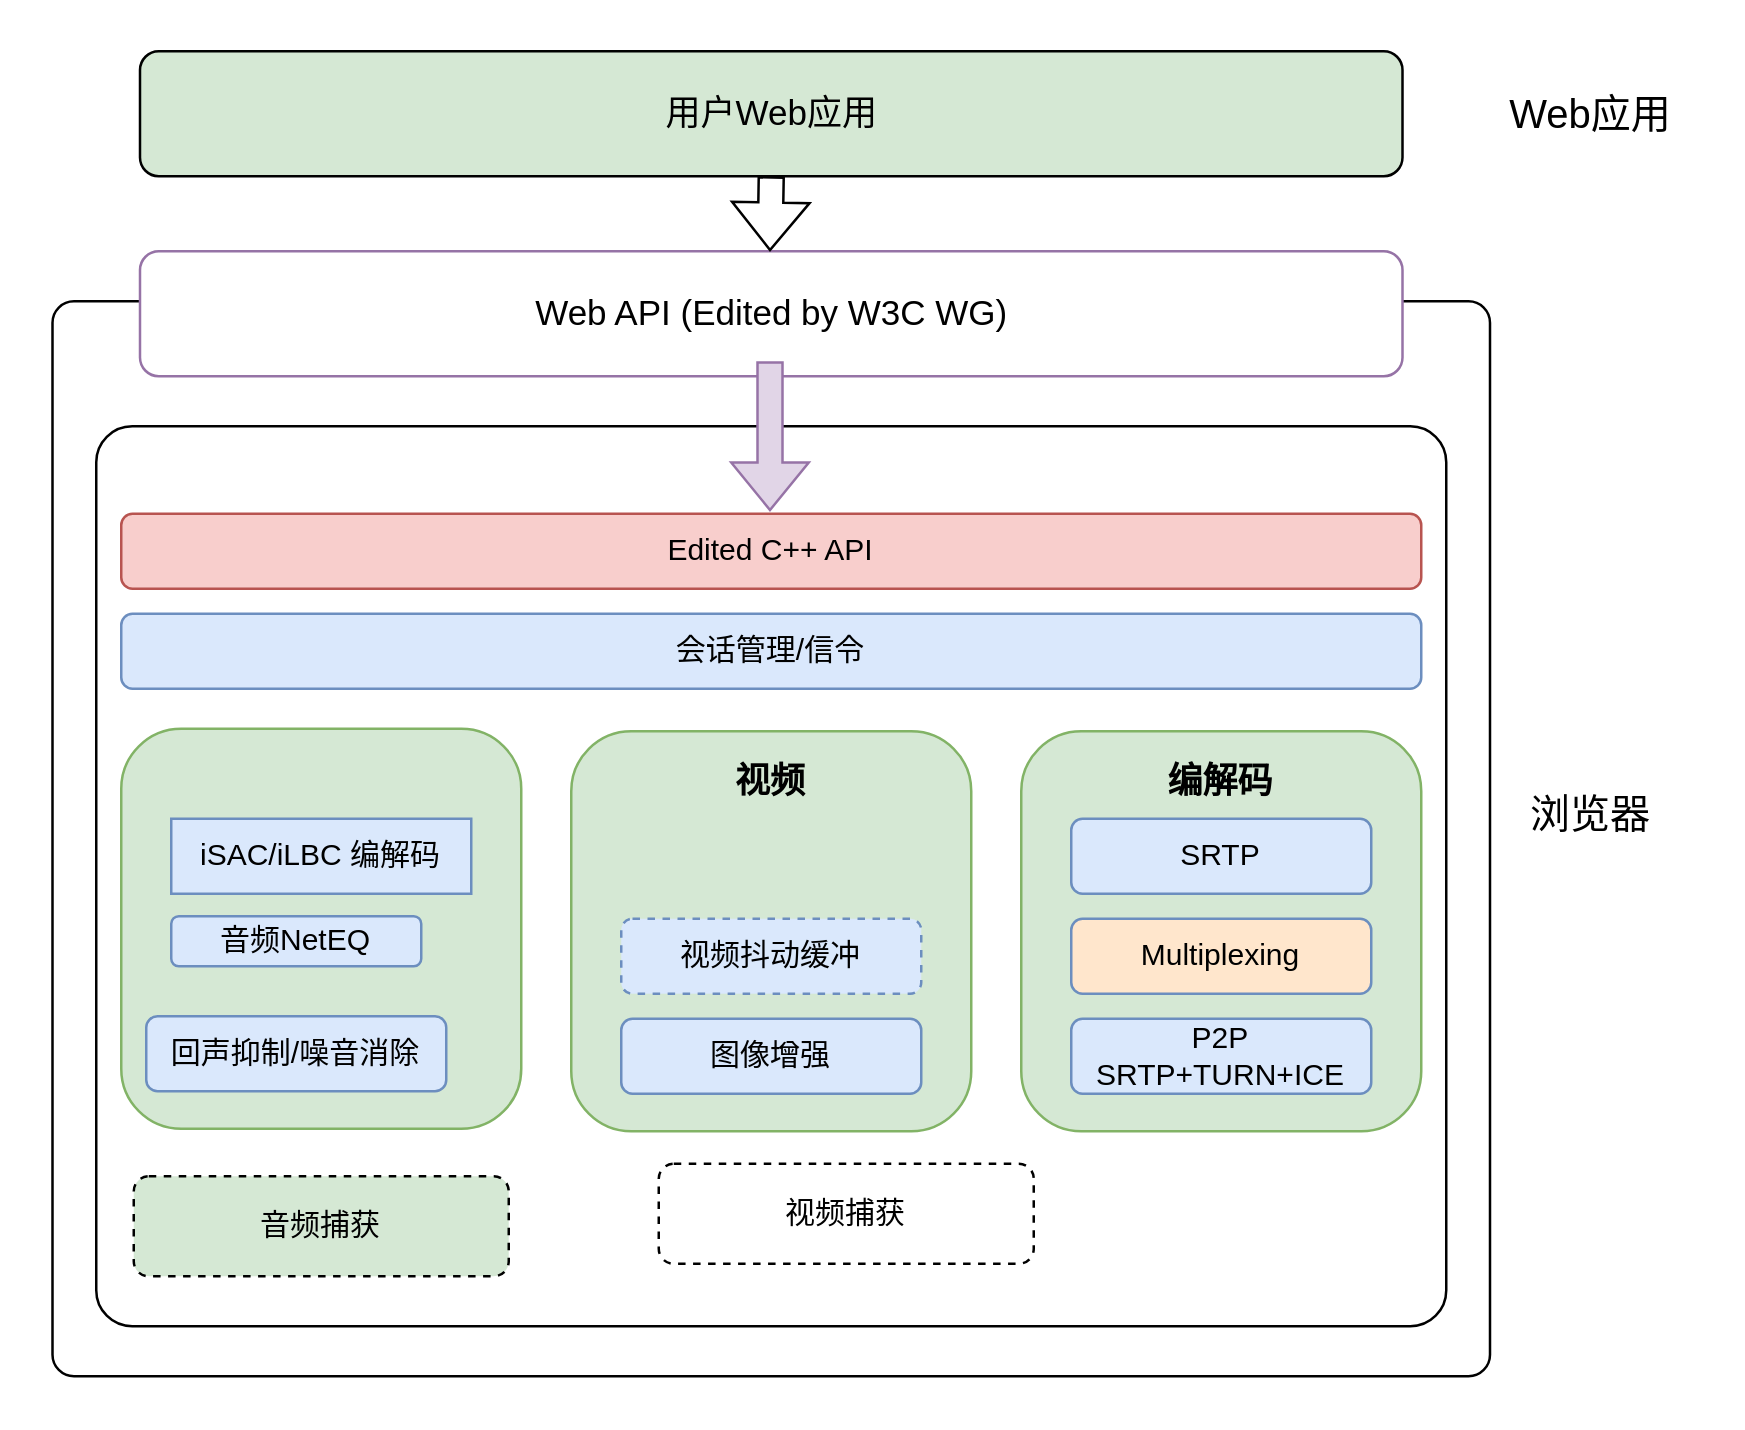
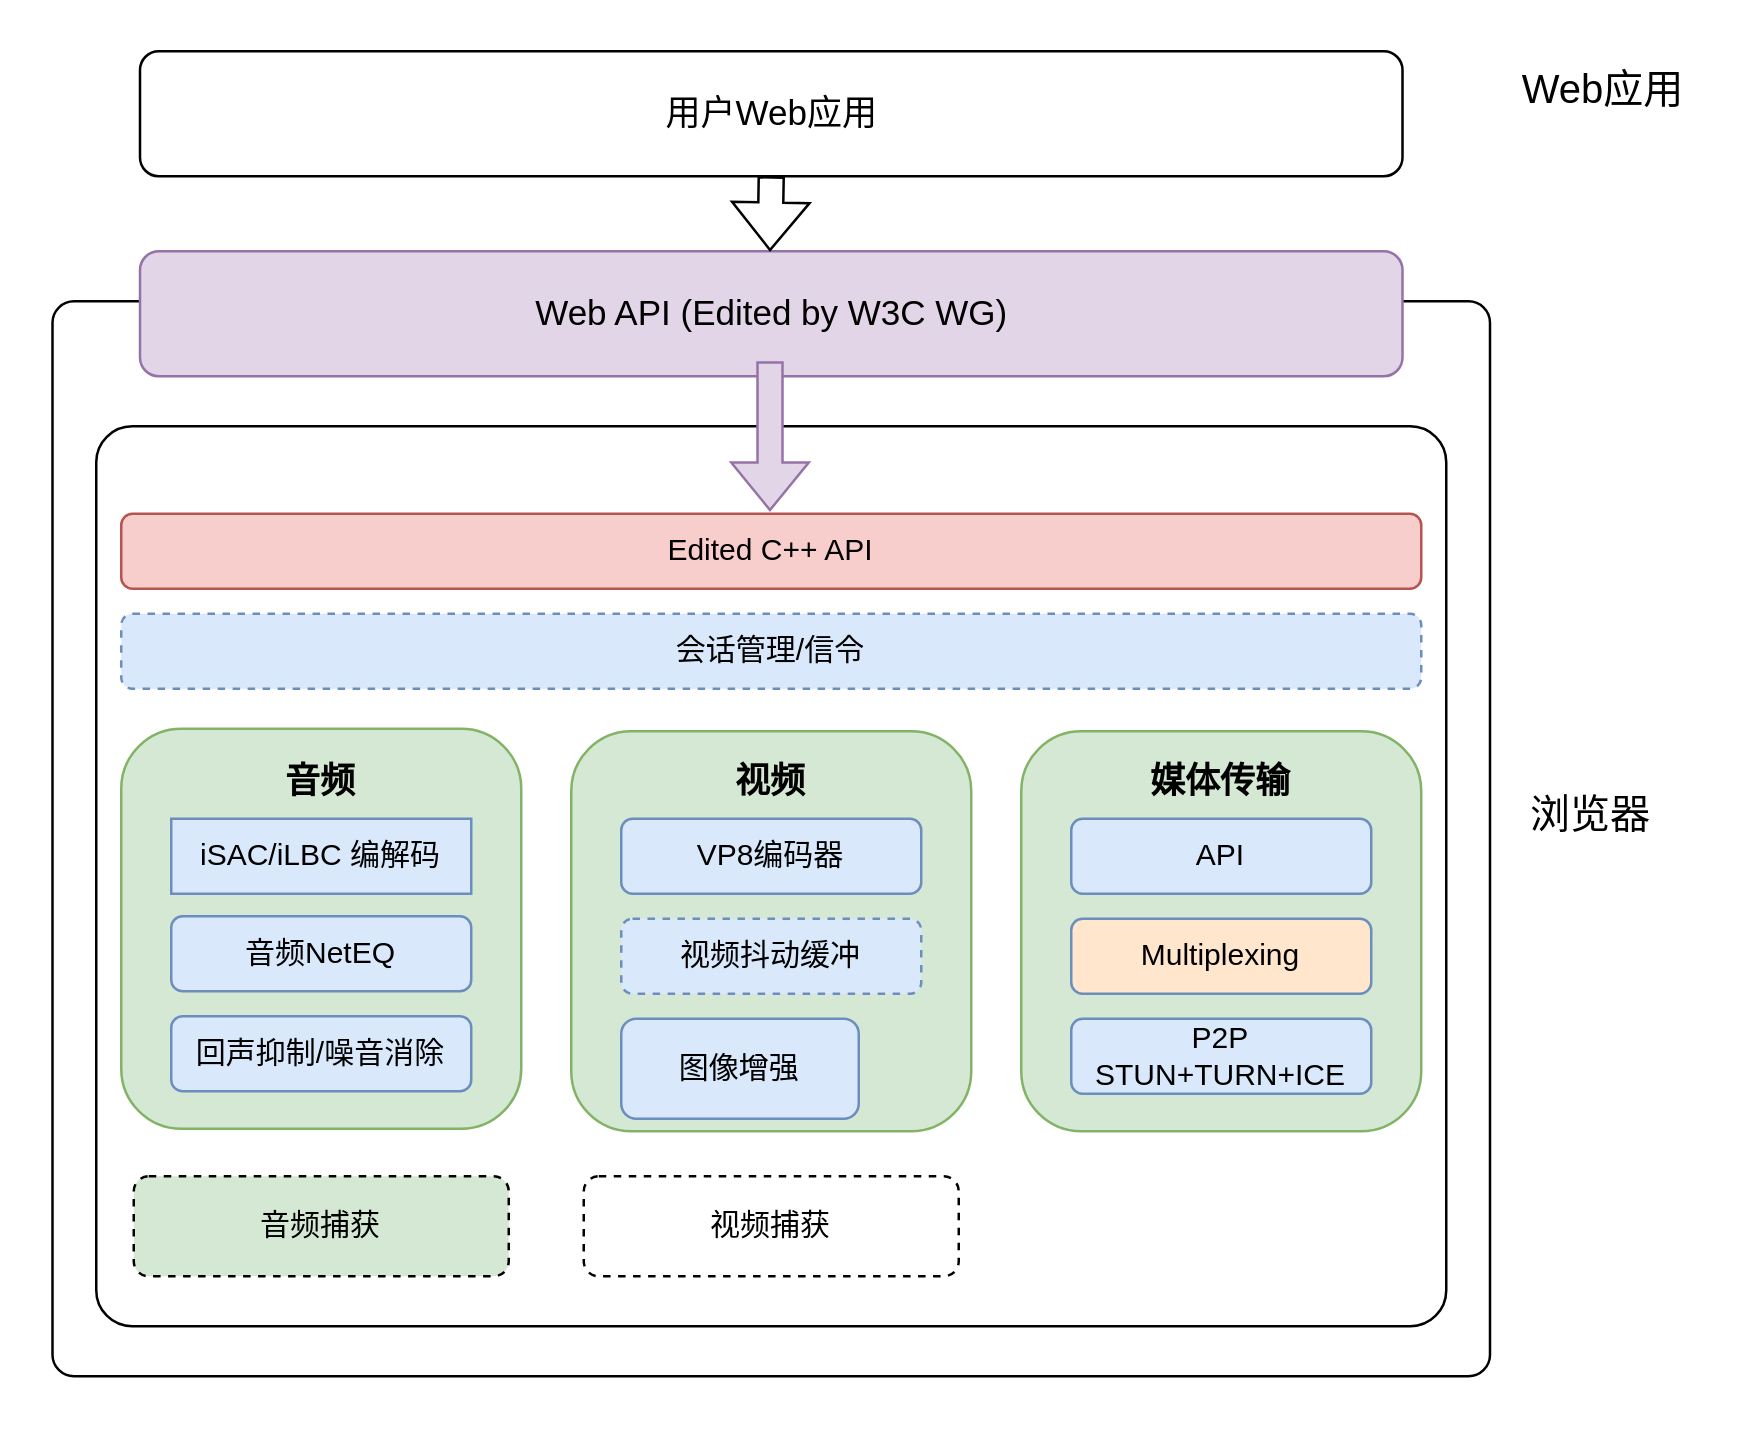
- <mxCell id="25" value="用户Web应用" style="rounded=1;whiteSpace=wrap;html=1;fontSize=14;fillColor=#d5e8d4;" parent="1" vertex="1"><mxGeometry x="55.5" y="20" width="505" height="50" as="geometry" /></mxCell>
+ <mxCell id="25" value="用户Web应用" style="rounded=1;whiteSpace=wrap;html=1;fontSize=14;" parent="1" vertex="1"><mxGeometry x="55.5" y="20" width="505" height="50" as="geometry" /></mxCell>
- <mxCell id="28" value="Web应用" style="text;html=1;strokeColor=none;fillColor=none;align=center;verticalAlign=middle;whiteSpace=wrap;rounded=0;fontSize=16;fontColor=#000000;" parent="1" vertex="1"><mxGeometry x="595.5" y="30" width="80" height="30" as="geometry" /></mxCell>
+ <mxCell id="28" value="Web应用" style="text;html=1;strokeColor=none;fillColor=none;align=center;verticalAlign=middle;whiteSpace=wrap;rounded=0;fontSize=16;fontColor=#000000;" parent="1" vertex="1"><mxGeometry x="600.5" y="20" width="80" height="30" as="geometry" /></mxCell>
- <mxCell id="23" value="Web API (Edited by W3C WG)" style="rounded=1;whiteSpace=wrap;html=1;fontSize=14;fillColor=#ffffff;strokeColor=#9673a6;" parent="1" vertex="1"><mxGeometry x="55.5" y="100" width="505" height="50" as="geometry" /></mxCell>
+ <mxCell id="23" value="Web API (Edited by W3C WG)" style="rounded=1;whiteSpace=wrap;html=1;fontSize=14;fillColor=#e1d5e7;strokeColor=#9673a6;" parent="1" vertex="1"><mxGeometry x="55.5" y="100" width="505" height="50" as="geometry" /></mxCell>
- <mxCell id="19" value="会话管理/信令" style="rounded=1;whiteSpace=wrap;html=1;fillColor=#dae8fc;strokeColor=#6c8ebf;" parent="1" vertex="1"><mxGeometry x="48" y="245" width="520" height="30" as="geometry" /></mxCell>
+ <mxCell id="19" value="会话管理/信令" style="rounded=1;whiteSpace=wrap;html=1;fillColor=#dae8fc;strokeColor=#6c8ebf;dashed=1;" parent="1" vertex="1"><mxGeometry x="48" y="245" width="520" height="30" as="geometry" /></mxCell>
+ <mxCell id="20" value="音频" style="text;html=1;strokeColor=none;fillColor=none;align=center;verticalAlign=middle;whiteSpace=wrap;rounded=0;fontSize=14;fontStyle=1" parent="1" vertex="1"><mxGeometry x="73" y="297" width="110" height="30" as="geometry" /></mxCell>
- <mxCell id="22" value="编解码" style="text;html=1;strokeColor=none;fillColor=none;align=center;verticalAlign=middle;whiteSpace=wrap;rounded=0;fontSize=14;fontStyle=1" parent="1" vertex="1"><mxGeometry x="433" y="297" width="110" height="30" as="geometry" /></mxCell>
+ <mxCell id="22" value="媒体传输" style="text;html=1;strokeColor=none;fillColor=none;align=center;verticalAlign=middle;whiteSpace=wrap;rounded=0;fontSize=14;fontStyle=1" parent="1" vertex="1"><mxGeometry x="433" y="297" width="110" height="30" as="geometry" /></mxCell>
+ <mxCell id="12" value="VP8编码器" style="rounded=1;whiteSpace=wrap;html=1;fillColor=#dae8fc;strokeColor=#6c8ebf;" parent="1" vertex="1"><mxGeometry x="248" y="327" width="120" height="30" as="geometry" /></mxCell>
- <mxCell id="15" value="SRTP" style="rounded=1;whiteSpace=wrap;html=1;fillColor=#dae8fc;strokeColor=#6c8ebf;" parent="1" vertex="1"><mxGeometry x="428" y="327" width="120" height="30" as="geometry" /></mxCell>
+ <mxCell id="15" value="API" style="rounded=1;whiteSpace=wrap;html=1;fillColor=#dae8fc;strokeColor=#6c8ebf;" parent="1" vertex="1"><mxGeometry x="428" y="327" width="120" height="30" as="geometry" /></mxCell>
- <mxCell id="10" value="音频NetEQ" style="rounded=1;whiteSpace=wrap;html=1;fillColor=#dae8fc;strokeColor=#6c8ebf;" parent="1" vertex="1"><mxGeometry x="68" y="366" width="100" height="20" as="geometry" /></mxCell>
+ <mxCell id="10" value="音频NetEQ" style="rounded=1;whiteSpace=wrap;html=1;fillColor=#dae8fc;strokeColor=#6c8ebf;" parent="1" vertex="1"><mxGeometry x="68" y="366" width="120" height="30" as="geometry" /></mxCell>
- <mxCell id="11" value="回声抑制/噪音消除" style="rounded=1;whiteSpace=wrap;html=1;fillColor=#dae8fc;strokeColor=#6c8ebf;" parent="1" vertex="1"><mxGeometry x="58" y="406" width="120" height="30" as="geometry" /></mxCell>
+ <mxCell id="11" value="回声抑制/噪音消除" style="rounded=1;whiteSpace=wrap;html=1;fillColor=#dae8fc;strokeColor=#6c8ebf;" parent="1" vertex="1"><mxGeometry x="68" y="406" width="120" height="30" as="geometry" /></mxCell>
- <mxCell id="14" value="图像增强" style="rounded=1;whiteSpace=wrap;html=1;fillColor=#dae8fc;strokeColor=#6c8ebf;" parent="1" vertex="1"><mxGeometry x="248" y="407" width="120" height="30" as="geometry" /></mxCell>
+ <mxCell id="14" value="图像增强" style="rounded=1;whiteSpace=wrap;html=1;fillColor=#dae8fc;strokeColor=#6c8ebf;" parent="1" vertex="1"><mxGeometry x="248" y="407" width="95" height="40" as="geometry" /></mxCell>
- <mxCell id="17" value="P2P&lt;br&gt;SRTP+TURN+ICE" style="rounded=1;whiteSpace=wrap;html=1;fillColor=#dae8fc;strokeColor=#6c8ebf;" parent="1" vertex="1"><mxGeometry x="428" y="407" width="120" height="30" as="geometry" /></mxCell>
+ <mxCell id="17" value="P2P&lt;br&gt;STUN+TURN+ICE" style="rounded=1;whiteSpace=wrap;html=1;fillColor=#dae8fc;strokeColor=#6c8ebf;" parent="1" vertex="1"><mxGeometry x="428" y="407" width="120" height="30" as="geometry" /></mxCell>
- <mxCell id="5" value="视频捕获" style="rounded=1;whiteSpace=wrap;html=1;dashed=1;" parent="1" vertex="1"><mxGeometry x="263" y="465" width="150" height="40" as="geometry" /></mxCell>
+ <mxCell id="5" value="视频捕获" style="rounded=1;whiteSpace=wrap;html=1;dashed=1;" parent="1" vertex="1"><mxGeometry x="233" y="470" width="150" height="40" as="geometry" /></mxCell>
